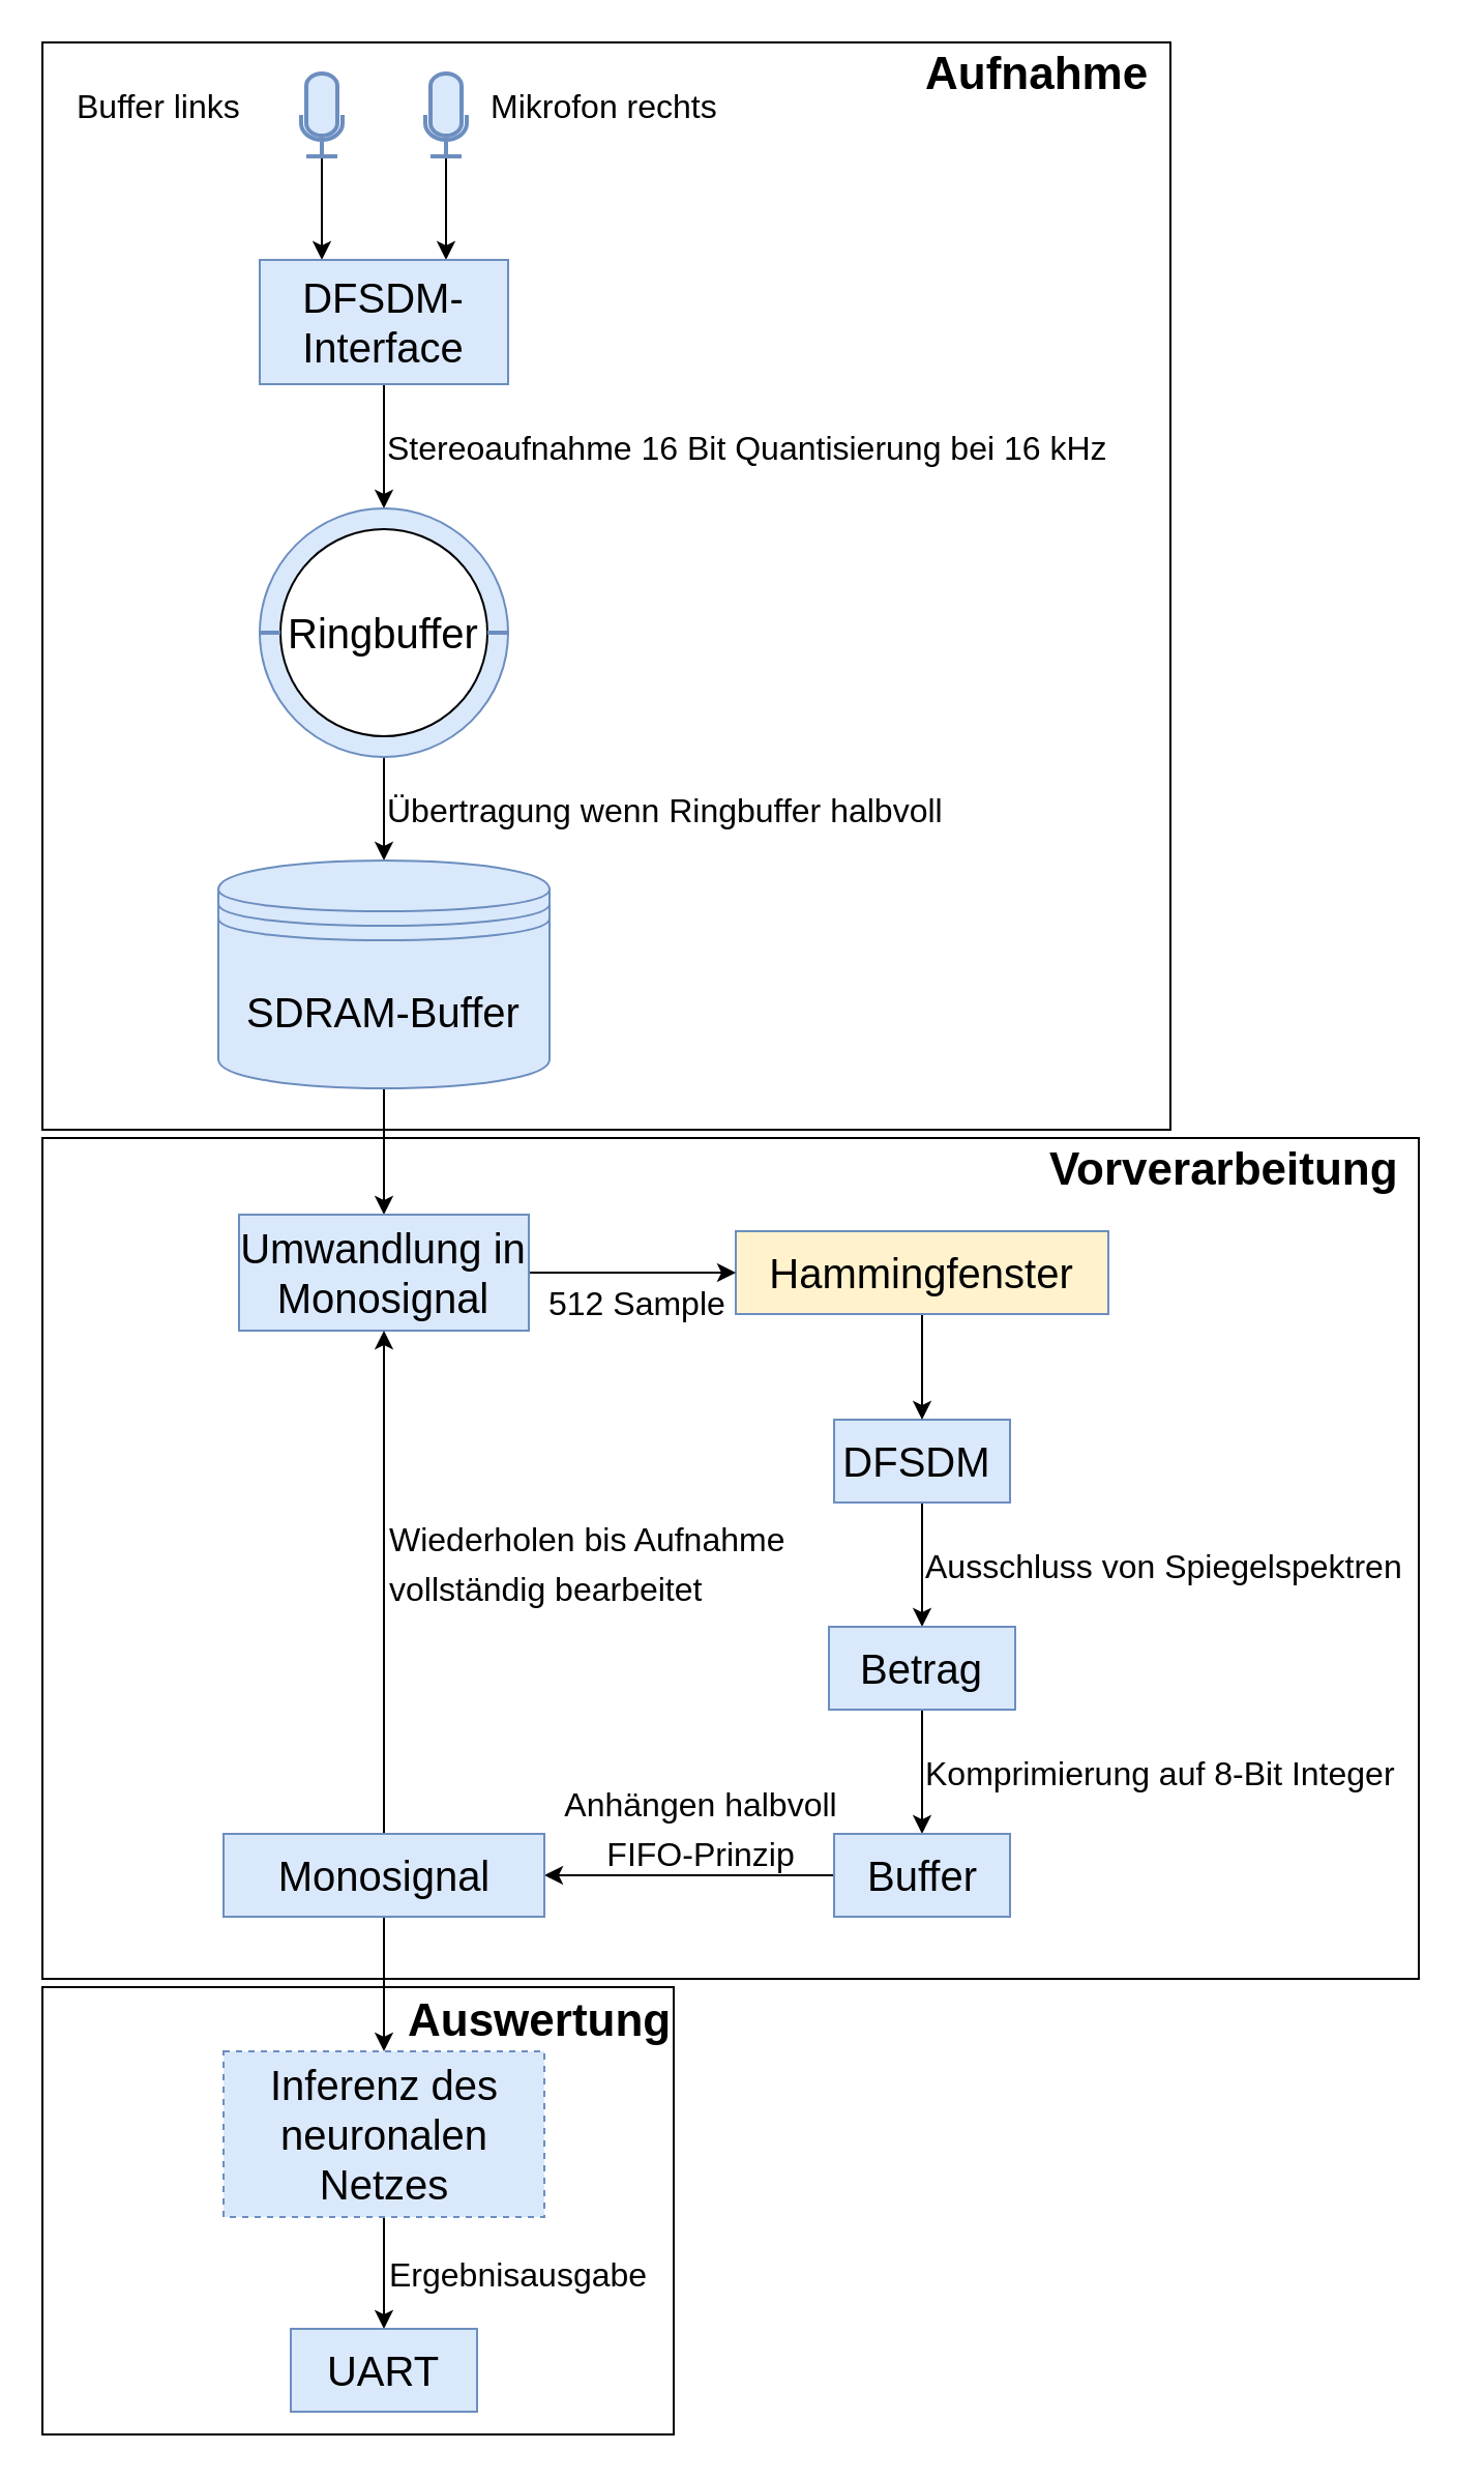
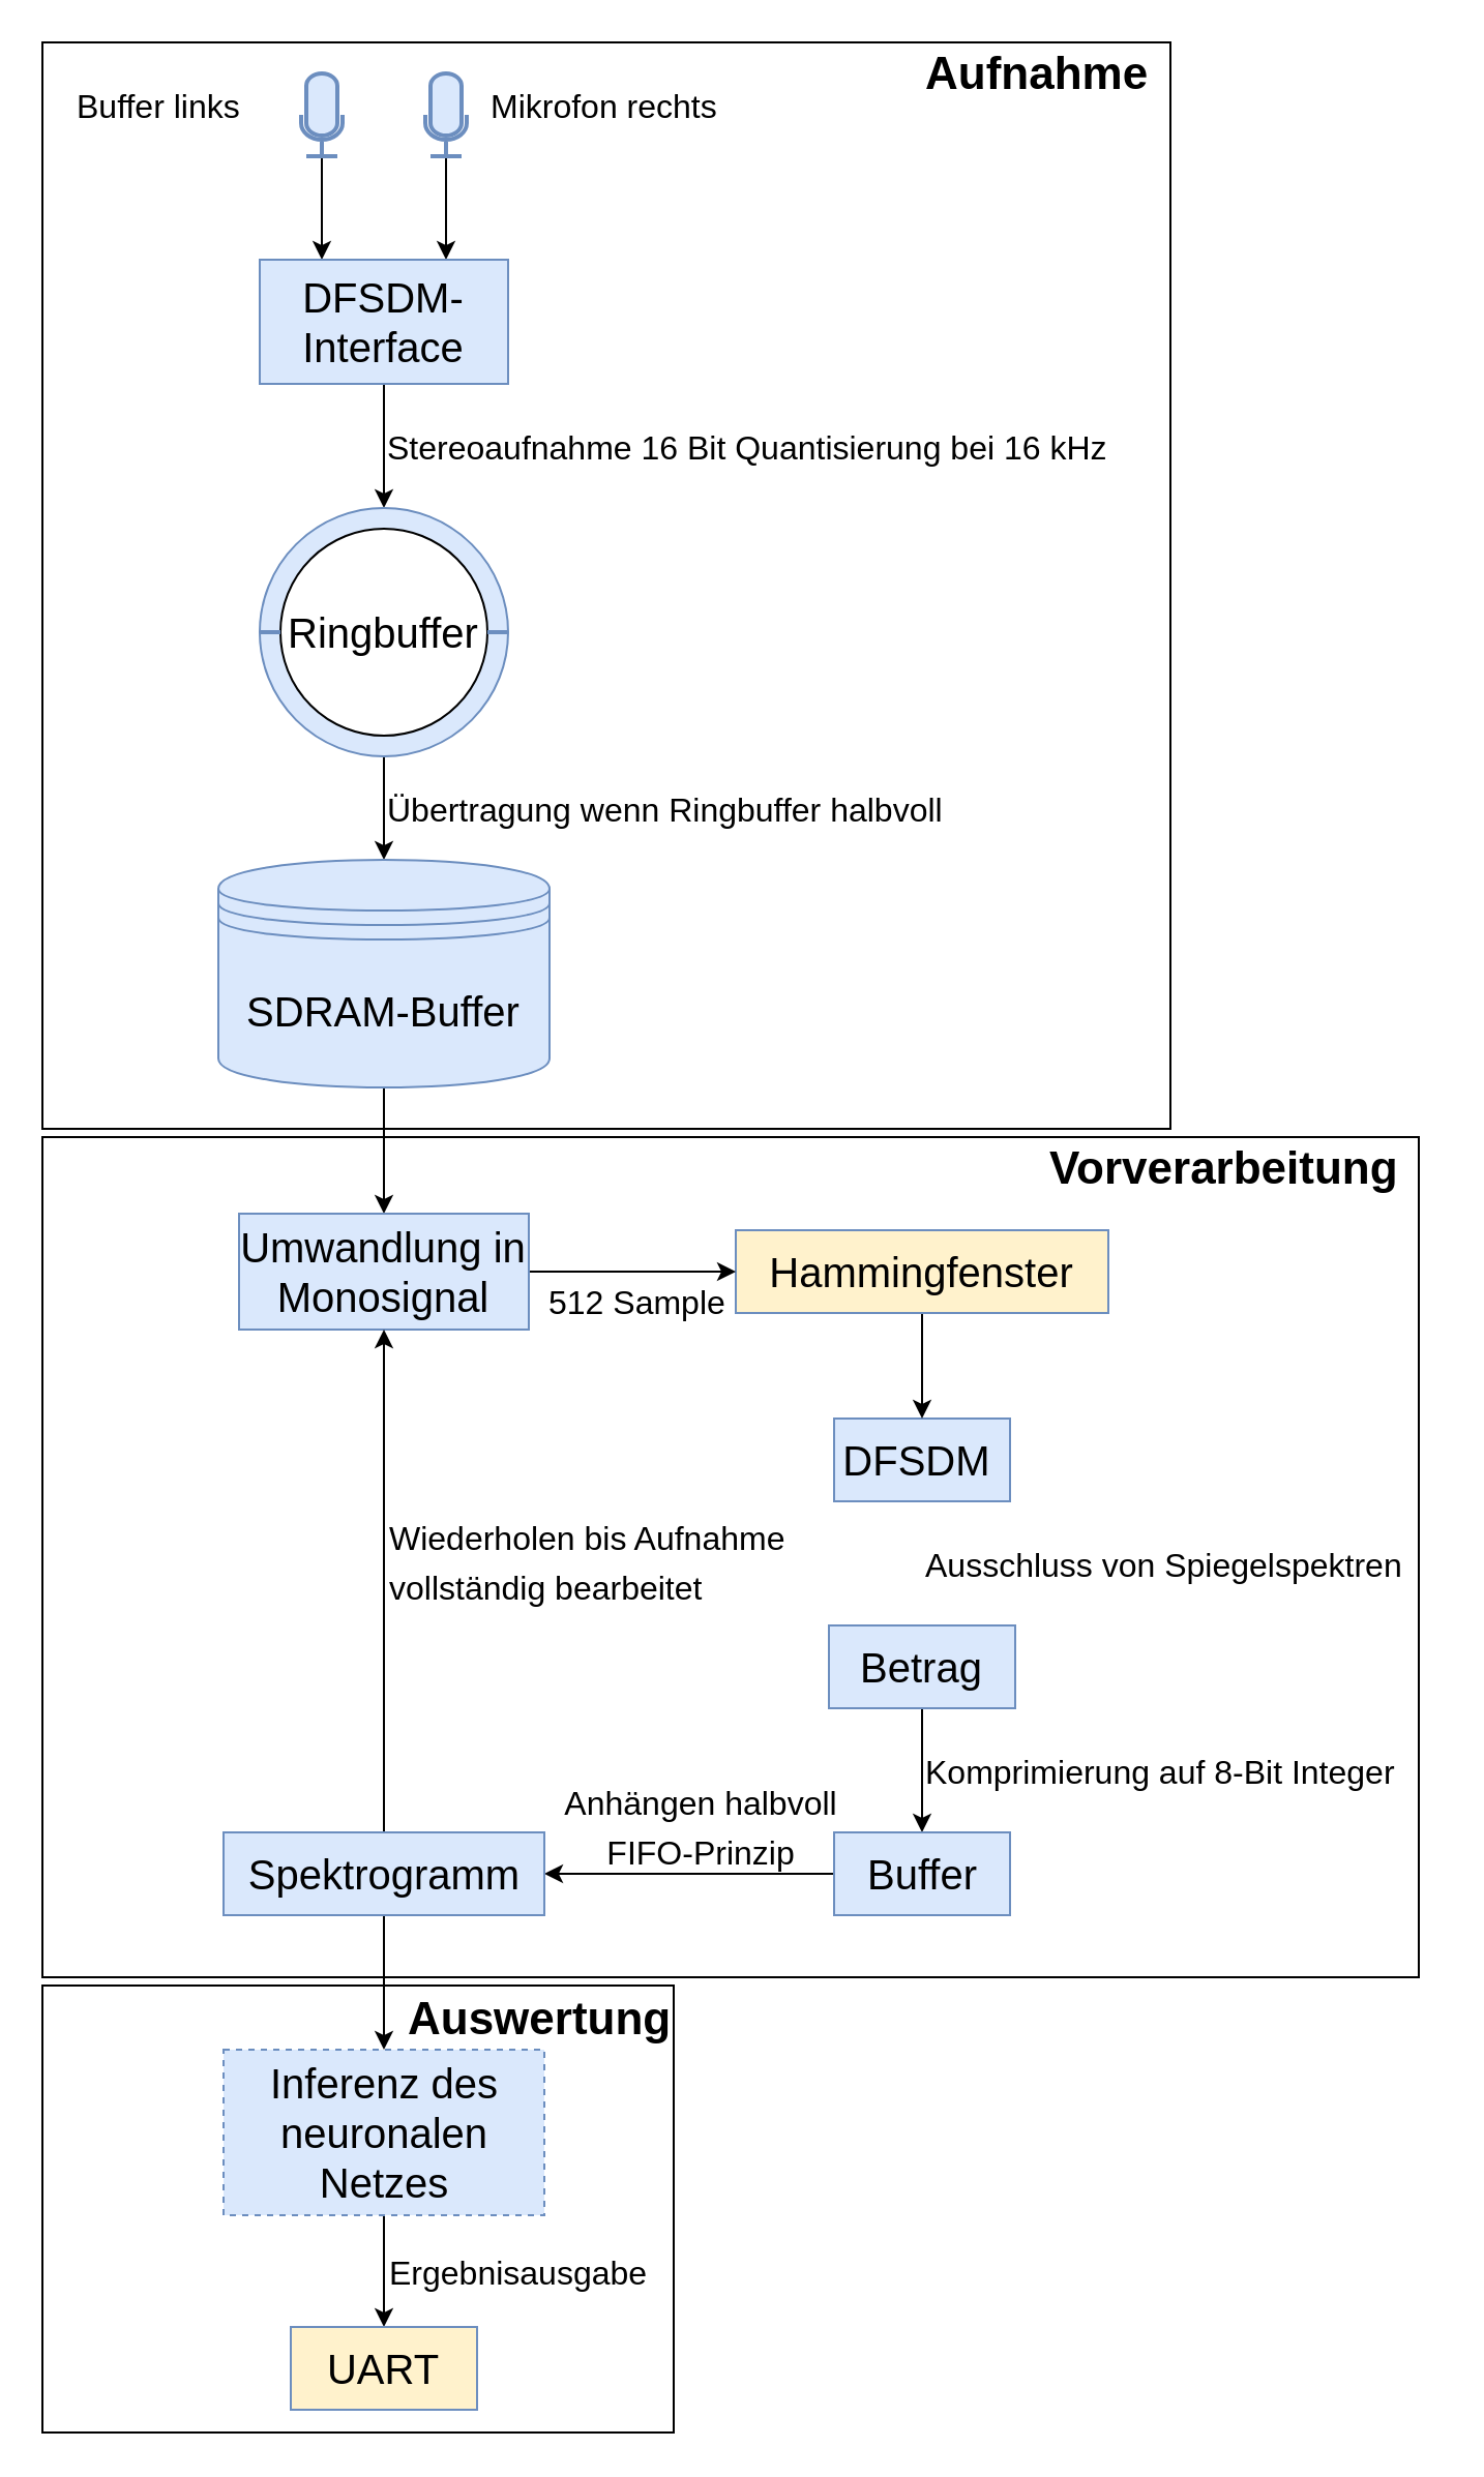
- <mxCell id="22" style="edgeStyle=orthogonalEdgeStyle;rounded=0;orthogonalLoop=1;jettySize=auto;html=1;entryX=0.5;entryY=0;entryDx=0;entryDy=0;fontSize=20;" edge="1" parent="1" source="23" target="25"><mxGeometry relative="1" as="geometry" /></mxCell>
- <mxCell id="39" value="Monosignal" style="rounded=0;whiteSpace=wrap;html=1;strokeColor=#6c8ebf;fontSize=20;fillColor=#dae8fc;" vertex="1" parent="1"><mxGeometry x="107.5" y="885" width="155" height="40" as="geometry" /></mxCell>
+ <mxCell id="39" value="Spektrogramm" style="rounded=0;whiteSpace=wrap;html=1;strokeColor=#6c8ebf;fontSize=20;fillColor=#dae8fc;" vertex="1" parent="1"><mxGeometry x="107.5" y="885" width="155" height="40" as="geometry" /></mxCell>
- <mxCell id="46" value="UART" style="rounded=0;whiteSpace=wrap;html=1;strokeColor=#6c8ebf;fontSize=20;fillColor=#dae8fc;" vertex="1" parent="1"><mxGeometry x="140" y="1124" width="90" height="40" as="geometry" /></mxCell>
+ <mxCell id="46" value="UART" style="rounded=0;whiteSpace=wrap;html=1;strokeColor=#6c8ebf;fontSize=20;fillColor=#fff2cc;" vertex="1" parent="1"><mxGeometry x="140" y="1124" width="90" height="40" as="geometry" /></mxCell>
